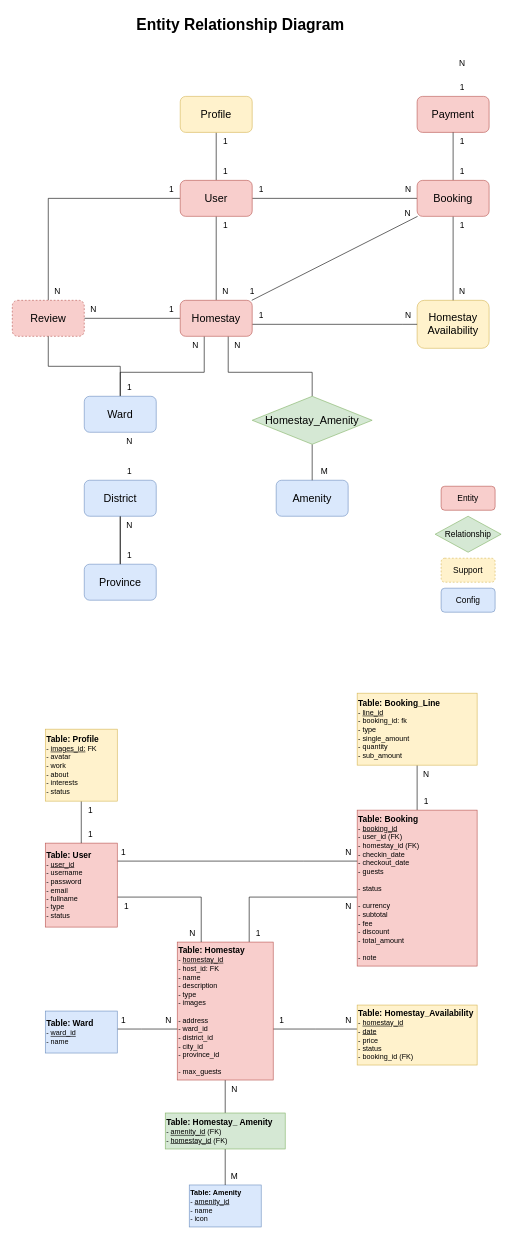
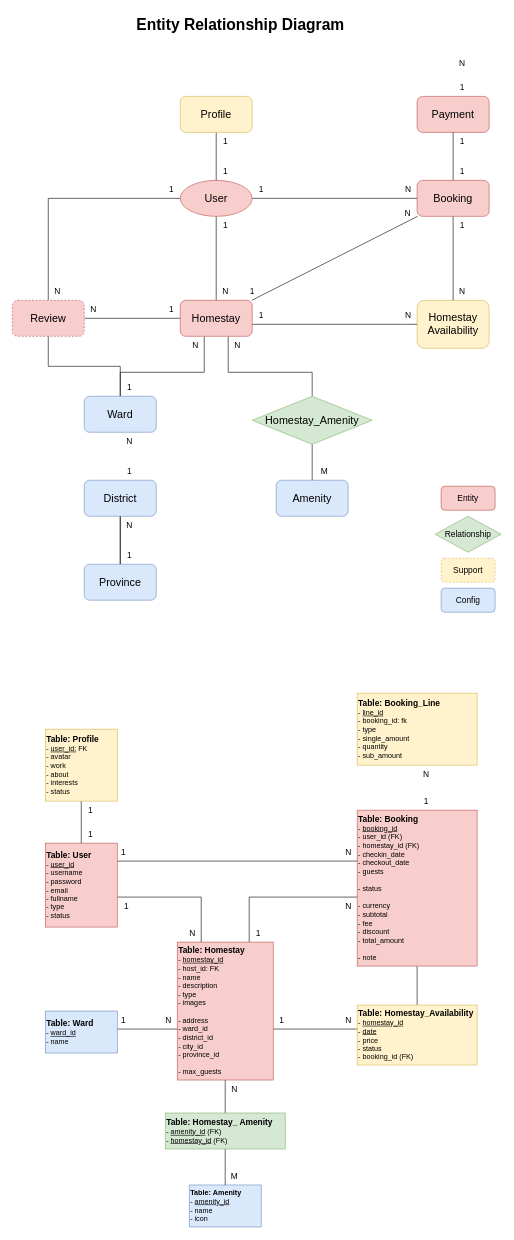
- <mxCell id="67" value="&lt;span style=&quot;font-size: 18px;&quot;&gt;User&lt;/span&gt;" style="rounded=1;whiteSpace=wrap;html=1;fillColor=#f8cecc;strokeColor=#b85450;fontStyle=0" parent="66" vertex="1"><mxGeometry x="300" y="300" width="120" height="60" as="geometry" /></mxCell>
+ <mxCell id="67" value="&lt;span style=&quot;font-size: 18px;&quot;&gt;User&lt;/span&gt;" style="ellipse;whiteSpace=wrap;html=1;fillColor=#f8cecc;strokeColor=#b85450;fontStyle=0;" parent="66" vertex="1"><mxGeometry x="300" y="300" width="120" height="60" as="geometry" /></mxCell>
- <mxCell id="86" value="&lt;b&gt;&lt;font style=&quot;font-size: 14px;&quot;&gt;Table: Profile&lt;/font&gt;&lt;/b&gt;&lt;div&gt;- &lt;u&gt;images_id:&lt;/u&gt;&amp;nbsp;FK&lt;/div&gt;&lt;div&gt;- avatar&lt;/div&gt;&lt;div&gt;- work&lt;/div&gt;&lt;div&gt;- about&lt;/div&gt;&lt;div&gt;- interests&lt;/div&gt;&lt;div&gt;- status&lt;/div&gt;" style="rounded=0;whiteSpace=wrap;html=1;align=left;fillColor=#fff2cc;strokeColor=#d6b656;" parent="66" vertex="1"><mxGeometry x="75" y="1215" width="120" height="120" as="geometry" /></mxCell>
+ <mxCell id="86" value="&lt;b&gt;&lt;font style=&quot;font-size: 14px;&quot;&gt;Table: Profile&lt;/font&gt;&lt;/b&gt;&lt;div&gt;- &lt;u&gt;user_id:&lt;/u&gt;&amp;nbsp;FK&lt;/div&gt;&lt;div&gt;- avatar&lt;/div&gt;&lt;div&gt;- work&lt;/div&gt;&lt;div&gt;- about&lt;/div&gt;&lt;div&gt;- interests&lt;/div&gt;&lt;div&gt;- status&lt;/div&gt;" style="rounded=0;whiteSpace=wrap;html=1;align=left;fillColor=#fff2cc;strokeColor=#d6b656;" parent="66" vertex="1"><mxGeometry x="75" y="1215" width="120" height="120" as="geometry" /></mxCell>
- <mxCell id="78" style="edgeStyle=orthogonalEdgeStyle;rounded=0;orthogonalLoop=1;jettySize=auto;html=1;endArrow=none;endFill=0;" parent="66" source="79" target="80" edge="1"><mxGeometry relative="1" as="geometry" /></mxCell>
+ <mxCell id="78" style="edgeStyle=orthogonalEdgeStyle;rounded=0;orthogonalLoop=1;jettySize=auto;html=1;endArrow=none;endFill=0;" parent="66" source="79" target="81" edge="1"><mxGeometry relative="1" as="geometry" /></mxCell>
